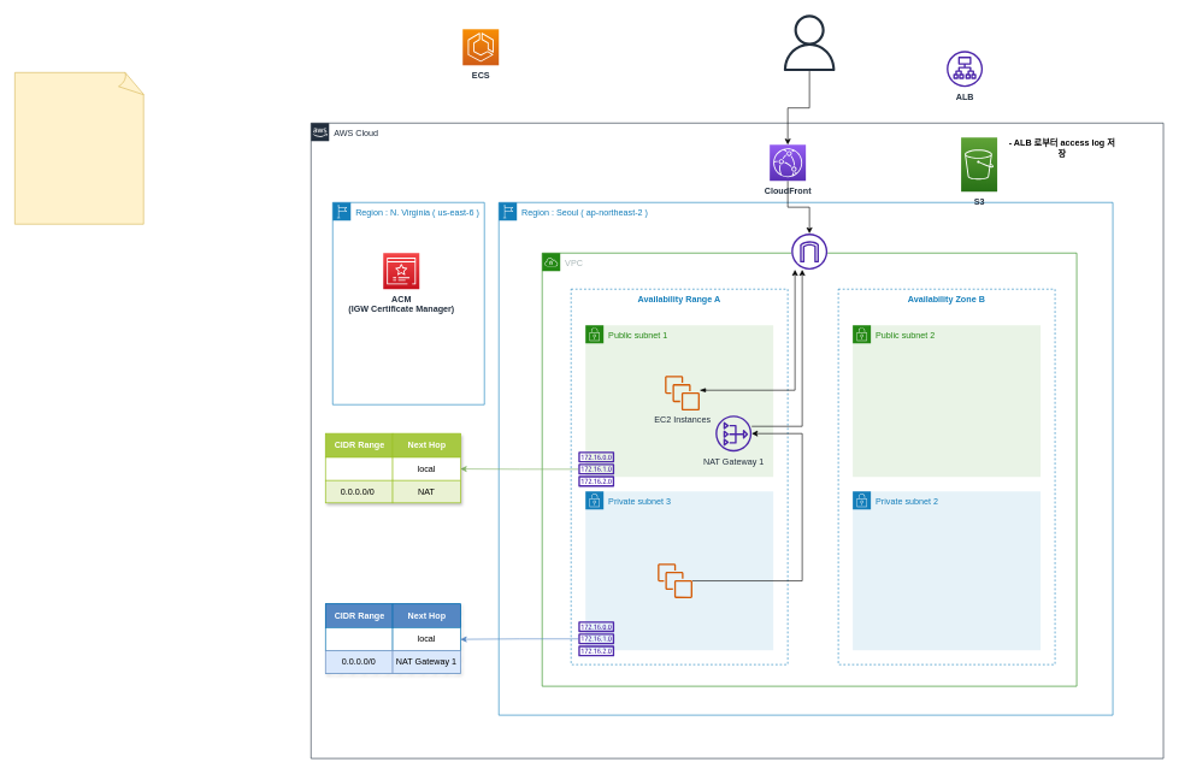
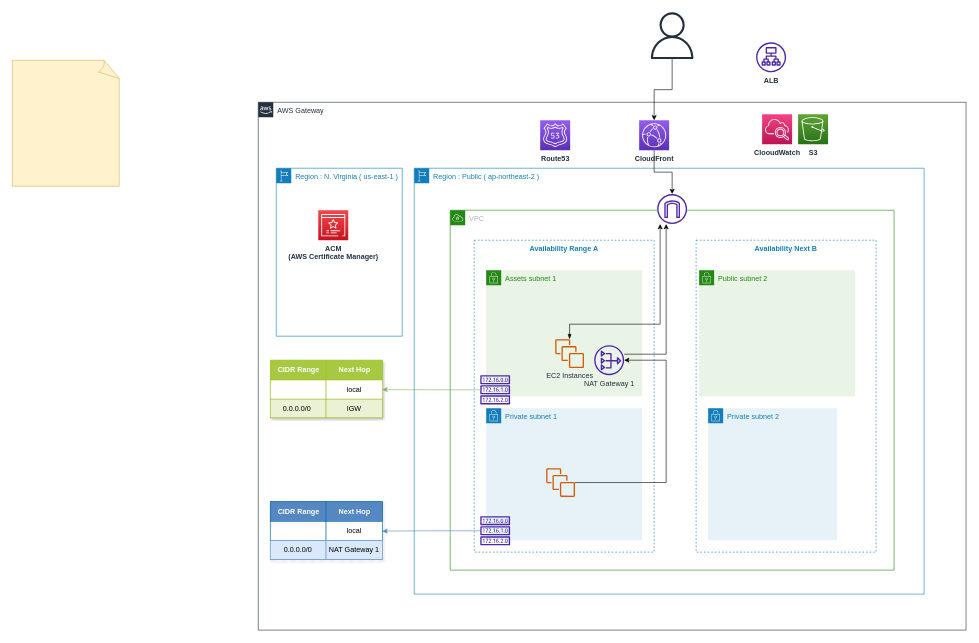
- <mxCell id="57" value="&lt;b&gt;ECS&lt;/b&gt;" style="sketch=0;points=[[0,0,0],[0.25,0,0],[0.5,0,0],[0.75,0,0],[1,0,0],[0,1,0],[0.25,1,0],[0.5,1,0],[0.75,1,0],[1,1,0],[0,0.25,0],[0,0.5,0],[0,0.75,0],[1,0.25,0],[1,0.5,0],[1,0.75,0]];outlineConnect=0;fontColor=#232F3E;gradientColor=#F78E04;gradientDirection=north;fillColor=#D05C17;strokeColor=#ffffff;dashed=0;verticalLabelPosition=bottom;verticalAlign=top;align=center;html=1;fontSize=12;fontStyle=0;aspect=fixed;shape=mxgraph.aws4.resourceIcon;resIcon=mxgraph.aws4.ecs;" parent="53" vertex="1"><mxGeometry x="640" y="40" width="50" height="50" as="geometry" /></mxCell>
- <mxCell id="52" value="&lt;b&gt;ALB&lt;/b&gt;" style="sketch=0;outlineConnect=0;fontColor=#232F3E;gradientColor=none;fillColor=#4D27AA;strokeColor=none;dashed=0;verticalLabelPosition=bottom;verticalAlign=top;align=center;html=1;fontSize=12;fontStyle=0;aspect=fixed;pointerEvents=1;shape=mxgraph.aws4.application_load_balancer;" parent="12" vertex="1"><mxGeometry x="1310" y="70" width="50" height="50" as="geometry" /></mxCell>
+ <mxCell id="52" value="&lt;b&gt;ALB&lt;/b&gt;" style="sketch=0;outlineConnect=0;fontColor=#232F3E;gradientColor=none;fillColor=#4D27AA;strokeColor=none;dashed=0;verticalLabelPosition=bottom;verticalAlign=top;align=center;html=1;fontSize=12;fontStyle=0;aspect=fixed;pointerEvents=1;shape=mxgraph.aws4.application_load_balancer;" parent="12" vertex="1"><mxGeometry x="1260" y="70" width="50" height="50" as="geometry" /></mxCell>
- <mxCell id="11" value="AWS Cloud" style="points=[[0,0],[0.25,0],[0.5,0],[0.75,0],[1,0],[1,0.25],[1,0.5],[1,0.75],[1,1],[0.75,1],[0.5,1],[0.25,1],[0,1],[0,0.75],[0,0.5],[0,0.25]];outlineConnect=0;gradientColor=none;html=1;whiteSpace=wrap;fontSize=12;fontStyle=0;container=1;pointerEvents=0;collapsible=0;recursiveResize=0;shape=mxgraph.aws4.group;grIcon=mxgraph.aws4.group_aws_cloud_alt;strokeColor=#232F3E;fillColor=none;verticalAlign=top;align=left;spacingLeft=30;fontColor=#232F3E;dashed=0;" parent="1" vertex="1"><mxGeometry x="430" y="170" width="1180" height="880" as="geometry" /></mxCell>
+ <mxCell id="11" value="AWS Gateway" style="points=[[0,0],[0.25,0],[0.5,0],[0.75,0],[1,0],[1,0.25],[1,0.5],[1,0.75],[1,1],[0.75,1],[0.5,1],[0.25,1],[0,1],[0,0.75],[0,0.5],[0,0.25]];outlineConnect=0;gradientColor=none;html=1;whiteSpace=wrap;fontSize=12;fontStyle=0;container=1;pointerEvents=0;collapsible=0;recursiveResize=0;shape=mxgraph.aws4.group;grIcon=mxgraph.aws4.group_aws_cloud_alt;strokeColor=#232F3E;fillColor=none;verticalAlign=top;align=left;spacingLeft=30;fontColor=#232F3E;dashed=0;" parent="1" vertex="1"><mxGeometry x="430" y="170" width="1180" height="880" as="geometry" /></mxCell>
- <mxCell id="55" value="- ALB 로부터 access log 저장" style="text;html=1;strokeColor=none;fillColor=none;align=center;verticalAlign=middle;whiteSpace=wrap;rounded=0;fontStyle=1" parent="53" vertex="1"><mxGeometry x="1390" y="190" width="160" height="30" as="geometry" /></mxCell>
+ <mxCell id="56" value="&lt;b&gt;ClooudWatch&lt;/b&gt;" style="sketch=0;points=[[0,0,0],[0.25,0,0],[0.5,0,0],[0.75,0,0],[1,0,0],[0,1,0],[0.25,1,0],[0.5,1,0],[0.75,1,0],[1,1,0],[0,0.25,0],[0,0.5,0],[0,0.75,0],[1,0.25,0],[1,0.5,0],[1,0.75,0]];points=[[0,0,0],[0.25,0,0],[0.5,0,0],[0.75,0,0],[1,0,0],[0,1,0],[0.25,1,0],[0.5,1,0],[0.75,1,0],[1,1,0],[0,0.25,0],[0,0.5,0],[0,0.75,0],[1,0.25,0],[1,0.5,0],[1,0.75,0]];outlineConnect=0;fontColor=#232F3E;gradientColor=#F34482;gradientDirection=north;fillColor=#BC1356;strokeColor=#ffffff;dashed=0;verticalLabelPosition=bottom;verticalAlign=top;align=center;html=1;fontSize=12;fontStyle=0;aspect=fixed;shape=mxgraph.aws4.resourceIcon;resIcon=mxgraph.aws4.cloudwatch_2;" parent="53" vertex="1"><mxGeometry x="1270" y="190" width="50" height="50" as="geometry" /></mxCell>
+ <mxCell id="49" value="&lt;b&gt;Route53&lt;/b&gt;" style="sketch=0;points=[[0,0,0],[0.25,0,0],[0.5,0,0],[0.75,0,0],[1,0,0],[0,1,0],[0.25,1,0],[0.5,1,0],[0.75,1,0],[1,1,0],[0,0.25,0],[0,0.5,0],[0,0.75,0],[1,0.25,0],[1,0.5,0],[1,0.75,0]];outlineConnect=0;fontColor=#232F3E;gradientColor=#945DF2;gradientDirection=north;fillColor=#5A30B5;strokeColor=#ffffff;dashed=0;verticalLabelPosition=bottom;verticalAlign=top;align=center;html=1;fontSize=12;fontStyle=0;aspect=fixed;shape=mxgraph.aws4.resourceIcon;resIcon=mxgraph.aws4.route_53;shadow=0;fontFamily=Helvetica;" parent="12" vertex="1"><mxGeometry x="900" width="50" height="50" as="geometry" y="200" /></mxCell>
- <mxCell id="54" value="&lt;b&gt;S3&lt;/b&gt;" style="sketch=0;points=[[0,0,0],[0.25,0,0],[0.5,0,0],[0.75,0,0],[1,0,0],[0,1,0],[0.25,1,0],[0.5,1,0],[0.75,1,0],[1,1,0],[0,0.25,0],[0,0.5,0],[0,0.75,0],[1,0.25,0],[1,0.5,0],[1,0.75,0]];outlineConnect=0;fontColor=#232F3E;gradientColor=#60A337;gradientDirection=north;fillColor=#277116;strokeColor=#ffffff;dashed=0;verticalLabelPosition=bottom;verticalAlign=top;align=center;html=1;fontSize=12;fontStyle=0;aspect=fixed;shape=mxgraph.aws4.resourceIcon;resIcon=mxgraph.aws4.s3;" parent="53" vertex="1"><mxGeometry x="1330" y="190" width="50" height="75" as="geometry" /></mxCell>
+ <mxCell id="54" value="&lt;b&gt;S3&lt;/b&gt;" style="sketch=0;points=[[0,0,0],[0.25,0,0],[0.5,0,0],[0.75,0,0],[1,0,0],[0,1,0],[0.25,1,0],[0.5,1,0],[0.75,1,0],[1,1,0],[0,0.25,0],[0,0.5,0],[0,0.75,0],[1,0.25,0],[1,0.5,0],[1,0.75,0]];outlineConnect=0;fontColor=#232F3E;gradientColor=#60A337;gradientDirection=north;fillColor=#277116;strokeColor=#ffffff;dashed=0;verticalLabelPosition=bottom;verticalAlign=top;align=center;html=1;fontSize=12;fontStyle=0;aspect=fixed;shape=mxgraph.aws4.resourceIcon;resIcon=mxgraph.aws4.s3;" parent="53" vertex="1"><mxGeometry x="1330" y="190" width="50" height="50" as="geometry" /></mxCell>
- <mxCell id="2" value="Region : Seoul ( ap-northeast-2 )" style="points=[[0,0],[0.25,0],[0.5,0],[0.75,0],[1,0],[1,0.25],[1,0.5],[1,0.75],[1,1],[0.75,1],[0.5,1],[0.25,1],[0,1],[0,0.75],[0,0.5],[0,0.25]];outlineConnect=0;gradientColor=none;html=1;whiteSpace=wrap;fontSize=12;fontStyle=0;container=1;pointerEvents=0;collapsible=0;recursiveResize=0;shape=mxgraph.aws4.group;grIcon=mxgraph.aws4.group_region;strokeColor=#147EBA;fillColor=none;verticalAlign=top;align=left;spacingLeft=30;fontColor=#147EBA;" parent="1" vertex="1"><mxGeometry x="690" y="280" width="850" height="710" as="geometry" /></mxCell>
+ <mxCell id="2" value="Region : Public ( ap-northeast-2 )" style="points=[[0,0],[0.25,0],[0.5,0],[0.75,0],[1,0],[1,0.25],[1,0.5],[1,0.75],[1,1],[0.75,1],[0.5,1],[0.25,1],[0,1],[0,0.75],[0,0.5],[0,0.25]];outlineConnect=0;gradientColor=none;html=1;whiteSpace=wrap;fontSize=12;fontStyle=0;container=1;pointerEvents=0;collapsible=0;recursiveResize=0;shape=mxgraph.aws4.group;grIcon=mxgraph.aws4.group_region;strokeColor=#147EBA;fillColor=none;verticalAlign=top;align=left;spacingLeft=30;fontColor=#147EBA;" parent="1" vertex="1"><mxGeometry x="690" y="280" width="850" height="710" as="geometry" /></mxCell>
- <mxCell id="10" value="Region : N. Virginia ( us-east-6 )" style="points=[[0,0],[0.25,0],[0.5,0],[0.75,0],[1,0],[1,0.25],[1,0.5],[1,0.75],[1,1],[0.75,1],[0.5,1],[0.25,1],[0,1],[0,0.75],[0,0.5],[0,0.25]];outlineConnect=0;gradientColor=none;html=1;whiteSpace=wrap;fontSize=12;fontStyle=0;container=1;pointerEvents=0;collapsible=0;recursiveResize=0;shape=mxgraph.aws4.group;grIcon=mxgraph.aws4.group_region;strokeColor=#147EBA;fillColor=none;verticalAlign=top;align=left;spacingLeft=30;fontColor=#147EBA;shadow=0;fontFamily=Helvetica;" parent="1" vertex="1"><mxGeometry x="460" y="280" width="210" height="280" as="geometry" /></mxCell>
+ <mxCell id="10" value="Region : N. Virginia ( us-east-1 )" style="points=[[0,0],[0.25,0],[0.5,0],[0.75,0],[1,0],[1,0.25],[1,0.5],[1,0.75],[1,1],[0.75,1],[0.5,1],[0.25,1],[0,1],[0,0.75],[0,0.5],[0,0.25]];outlineConnect=0;gradientColor=none;html=1;whiteSpace=wrap;fontSize=12;fontStyle=0;container=1;pointerEvents=0;collapsible=0;recursiveResize=0;shape=mxgraph.aws4.group;grIcon=mxgraph.aws4.group_region;strokeColor=#147EBA;fillColor=none;verticalAlign=top;align=left;spacingLeft=30;fontColor=#147EBA;shadow=0;fontFamily=Helvetica;" parent="1" vertex="1"><mxGeometry x="460" y="280" width="210" height="280" as="geometry" /></mxCell>
- <mxCell id="5" value="Availability Zone B" style="fillColor=none;strokeColor=#147EBA;dashed=1;verticalAlign=top;fontStyle=1;fontColor=#147EBA;whiteSpace=wrap;html=1;" parent="3" vertex="1"><mxGeometry x="410" y="50" width="300" height="520" as="geometry" /></mxCell>
+ <mxCell id="5" value="Availability Next B" style="fillColor=none;strokeColor=#147EBA;dashed=1;verticalAlign=top;fontStyle=1;fontColor=#147EBA;whiteSpace=wrap;html=1;" parent="3" vertex="1"><mxGeometry x="410" y="50" width="300" height="520" as="geometry" /></mxCell>
- <mxCell id="47" value="&lt;b&gt;ACM &lt;br&gt;(IGW Certificate Manager)&lt;/b&gt;" style="sketch=0;points=[[0,0,0],[0.25,0,0],[0.5,0,0],[0.75,0,0],[1,0,0],[0,1,0],[0.25,1,0],[0.5,1,0],[0.75,1,0],[1,1,0],[0,0.25,0],[0,0.5,0],[0,0.75,0],[1,0.25,0],[1,0.5,0],[1,0.75,0]];outlineConnect=0;fontColor=#232F3E;gradientColor=#F54749;gradientDirection=north;fillColor=#C7131F;strokeColor=#ffffff;dashed=0;verticalLabelPosition=bottom;verticalAlign=top;align=center;html=1;fontSize=12;fontStyle=0;aspect=fixed;shape=mxgraph.aws4.resourceIcon;resIcon=mxgraph.aws4.certificate_manager_3;shadow=0;fontFamily=Helvetica;" parent="12" vertex="1"><mxGeometry x="530" y="350" width="50" height="50" as="geometry" /></mxCell>
+ <mxCell id="47" value="&lt;b&gt;ACM &lt;br&gt;(AWS Certificate Manager)&lt;/b&gt;" style="sketch=0;points=[[0,0,0],[0.25,0,0],[0.5,0,0],[0.75,0,0],[1,0,0],[0,1,0],[0.25,1,0],[0.5,1,0],[0.75,1,0],[1,1,0],[0,0.25,0],[0,0.5,0],[0,0.75,0],[1,0.25,0],[1,0.5,0],[1,0.75,0]];outlineConnect=0;fontColor=#232F3E;gradientColor=#F54749;gradientDirection=north;fillColor=#C7131F;strokeColor=#ffffff;dashed=0;verticalLabelPosition=bottom;verticalAlign=top;align=center;html=1;fontSize=12;fontStyle=0;aspect=fixed;shape=mxgraph.aws4.resourceIcon;resIcon=mxgraph.aws4.certificate_manager_3;shadow=0;fontFamily=Helvetica;" parent="12" vertex="1"><mxGeometry x="530" y="350" width="50" height="50" as="geometry" /></mxCell>
- <mxCell id="6" value="Public subnet 1" style="points=[[0,0],[0.25,0],[0.5,0],[0.75,0],[1,0],[1,0.25],[1,0.5],[1,0.75],[1,1],[0.75,1],[0.5,1],[0.25,1],[0,1],[0,0.75],[0,0.5],[0,0.25]];outlineConnect=0;gradientColor=none;html=1;whiteSpace=wrap;fontSize=12;fontStyle=0;container=1;pointerEvents=0;collapsible=0;recursiveResize=0;shape=mxgraph.aws4.group;grIcon=mxgraph.aws4.group_security_group;grStroke=0;strokeColor=#248814;fillColor=#E9F3E6;verticalAlign=top;align=left;spacingLeft=30;fontColor=#248814;dashed=0;" parent="3" vertex="1"><mxGeometry x="60" y="100" width="260" height="210" as="geometry" /></mxCell>
+ <mxCell id="6" value="Assets subnet 1" style="points=[[0,0],[0.25,0],[0.5,0],[0.75,0],[1,0],[1,0.25],[1,0.5],[1,0.75],[1,1],[0.75,1],[0.5,1],[0.25,1],[0,1],[0,0.75],[0,0.5],[0,0.25]];outlineConnect=0;gradientColor=none;html=1;whiteSpace=wrap;fontSize=12;fontStyle=0;container=1;pointerEvents=0;collapsible=0;recursiveResize=0;shape=mxgraph.aws4.group;grIcon=mxgraph.aws4.group_security_group;grStroke=0;strokeColor=#248814;fillColor=#E9F3E6;verticalAlign=top;align=left;spacingLeft=30;fontColor=#248814;dashed=0;" parent="3" vertex="1"><mxGeometry x="60" y="100" width="260" height="210" as="geometry" /></mxCell>
- <mxCell id="17" value="EC2 Instances" style="sketch=0;outlineConnect=0;fontColor=#232F3E;gradientColor=none;fillColor=#D45B07;strokeColor=none;dashed=0;verticalLabelPosition=bottom;verticalAlign=top;align=center;html=1;fontSize=12;fontStyle=0;aspect=fixed;pointerEvents=1;shape=mxgraph.aws4.instances;" parent="12" vertex="1"><mxGeometry x="920" y="520" width="48" height="48" as="geometry" /></mxCell>
+ <mxCell id="17" value="EC2 Instances" style="sketch=0;outlineConnect=0;fontColor=#232F3E;gradientColor=none;fillColor=#D45B07;strokeColor=none;dashed=0;verticalLabelPosition=bottom;verticalAlign=top;align=center;html=1;fontSize=12;fontStyle=0;aspect=fixed;pointerEvents=1;shape=mxgraph.aws4.instances;" parent="12" vertex="1"><mxGeometry x="925" y="565" width="48" height="48" as="geometry" /></mxCell>
- <mxCell id="8" value="Public subnet 2" style="points=[[0,0],[0.25,0],[0.5,0],[0.75,0],[1,0],[1,0.25],[1,0.5],[1,0.75],[1,1],[0.75,1],[0.5,1],[0.25,1],[0,1],[0,0.75],[0,0.5],[0,0.25]];outlineConnect=0;gradientColor=none;html=1;whiteSpace=wrap;fontSize=12;fontStyle=0;container=1;pointerEvents=0;collapsible=0;recursiveResize=0;shape=mxgraph.aws4.group;grIcon=mxgraph.aws4.group_security_group;grStroke=0;strokeColor=#248814;fillColor=#E9F3E6;verticalAlign=top;align=left;spacingLeft=30;fontColor=#248814;dashed=0;" parent="3" vertex="1"><mxGeometry x="430" y="100" width="260" height="210" as="geometry" /></mxCell>
+ <mxCell id="8" value="Public subnet 2" style="points=[[0,0],[0.25,0],[0.5,0],[0.75,0],[1,0],[1,0.25],[1,0.5],[1,0.75],[1,1],[0.75,1],[0.5,1],[0.25,1],[0,1],[0,0.75],[0,0.5],[0,0.25]];outlineConnect=0;gradientColor=none;html=1;whiteSpace=wrap;fontSize=12;fontStyle=0;container=1;pointerEvents=0;collapsible=0;recursiveResize=0;shape=mxgraph.aws4.group;grIcon=mxgraph.aws4.group_security_group;grStroke=0;strokeColor=#248814;fillColor=#E9F3E6;verticalAlign=top;align=left;spacingLeft=30;fontColor=#248814;dashed=0;" parent="3" vertex="1"><mxGeometry x="415" y="100" width="260" height="210" as="geometry" /></mxCell>
- <mxCell id="35" value="NAT" style="connectable=0;recursiveResize=0;strokeColor=inherit;fillColor=inherit;whiteSpace=wrap;html=1;" parent="33" vertex="1"><mxGeometry x="93" width="94" height="31" as="geometry"><mxRectangle width="94" height="31" as="alternateBounds" /></mxGeometry></mxCell>
+ <mxCell id="35" value="IGW" style="connectable=0;recursiveResize=0;strokeColor=inherit;fillColor=inherit;whiteSpace=wrap;html=1;" parent="33" vertex="1"><mxGeometry x="93" width="94" height="31" as="geometry"><mxRectangle width="94" height="31" as="alternateBounds" /></mxGeometry></mxCell>
- <mxCell id="7" value="Private subnet 3" style="points=[[0,0],[0.25,0],[0.5,0],[0.75,0],[1,0],[1,0.25],[1,0.5],[1,0.75],[1,1],[0.75,1],[0.5,1],[0.25,1],[0,1],[0,0.75],[0,0.5],[0,0.25]];outlineConnect=0;gradientColor=none;html=1;whiteSpace=wrap;fontSize=12;fontStyle=0;container=1;pointerEvents=0;collapsible=0;recursiveResize=0;shape=mxgraph.aws4.group;grIcon=mxgraph.aws4.group_security_group;grStroke=0;strokeColor=#147EBA;fillColor=#E6F2F8;verticalAlign=top;align=left;spacingLeft=30;fontColor=#147EBA;dashed=0;" parent="3" vertex="1"><mxGeometry x="60" y="330" width="260" height="220" as="geometry" /></mxCell>
+ <mxCell id="7" value="Private subnet 1" style="points=[[0,0],[0.25,0],[0.5,0],[0.75,0],[1,0],[1,0.25],[1,0.5],[1,0.75],[1,1],[0.75,1],[0.5,1],[0.25,1],[0,1],[0,0.75],[0,0.5],[0,0.25]];outlineConnect=0;gradientColor=none;html=1;whiteSpace=wrap;fontSize=12;fontStyle=0;container=1;pointerEvents=0;collapsible=0;recursiveResize=0;shape=mxgraph.aws4.group;grIcon=mxgraph.aws4.group_security_group;grStroke=0;strokeColor=#147EBA;fillColor=#E6F2F8;verticalAlign=top;align=left;spacingLeft=30;fontColor=#147EBA;dashed=0;" parent="3" vertex="1"><mxGeometry x="60" y="330" width="260" height="220" as="geometry" /></mxCell>
- <mxCell id="9" value="Private subnet 2" style="points=[[0,0],[0.25,0],[0.5,0],[0.75,0],[1,0],[1,0.25],[1,0.5],[1,0.75],[1,1],[0.75,1],[0.5,1],[0.25,1],[0,1],[0,0.75],[0,0.5],[0,0.25]];outlineConnect=0;gradientColor=none;html=1;whiteSpace=wrap;fontSize=12;fontStyle=0;container=1;pointerEvents=0;collapsible=0;recursiveResize=0;shape=mxgraph.aws4.group;grIcon=mxgraph.aws4.group_security_group;grStroke=0;strokeColor=#147EBA;fillColor=#E6F2F8;verticalAlign=top;align=left;spacingLeft=30;fontColor=#147EBA;dashed=0;" parent="3" vertex="1"><mxGeometry x="430" y="330" width="260" height="220" as="geometry" /></mxCell>
+ <mxCell id="9" value="Private subnet 2" style="points=[[0,0],[0.25,0],[0.5,0],[0.75,0],[1,0],[1,0.25],[1,0.5],[1,0.75],[1,1],[0.75,1],[0.5,1],[0.25,1],[0,1],[0,0.75],[0,0.5],[0,0.25]];outlineConnect=0;gradientColor=none;html=1;whiteSpace=wrap;fontSize=12;fontStyle=0;container=1;pointerEvents=0;collapsible=0;recursiveResize=0;shape=mxgraph.aws4.group;grIcon=mxgraph.aws4.group_security_group;grStroke=0;strokeColor=#147EBA;fillColor=#E6F2F8;verticalAlign=top;align=left;spacingLeft=30;fontColor=#147EBA;dashed=0;" parent="3" vertex="1"><mxGeometry x="430" y="330" width="215" height="220" as="geometry" /></mxCell>
